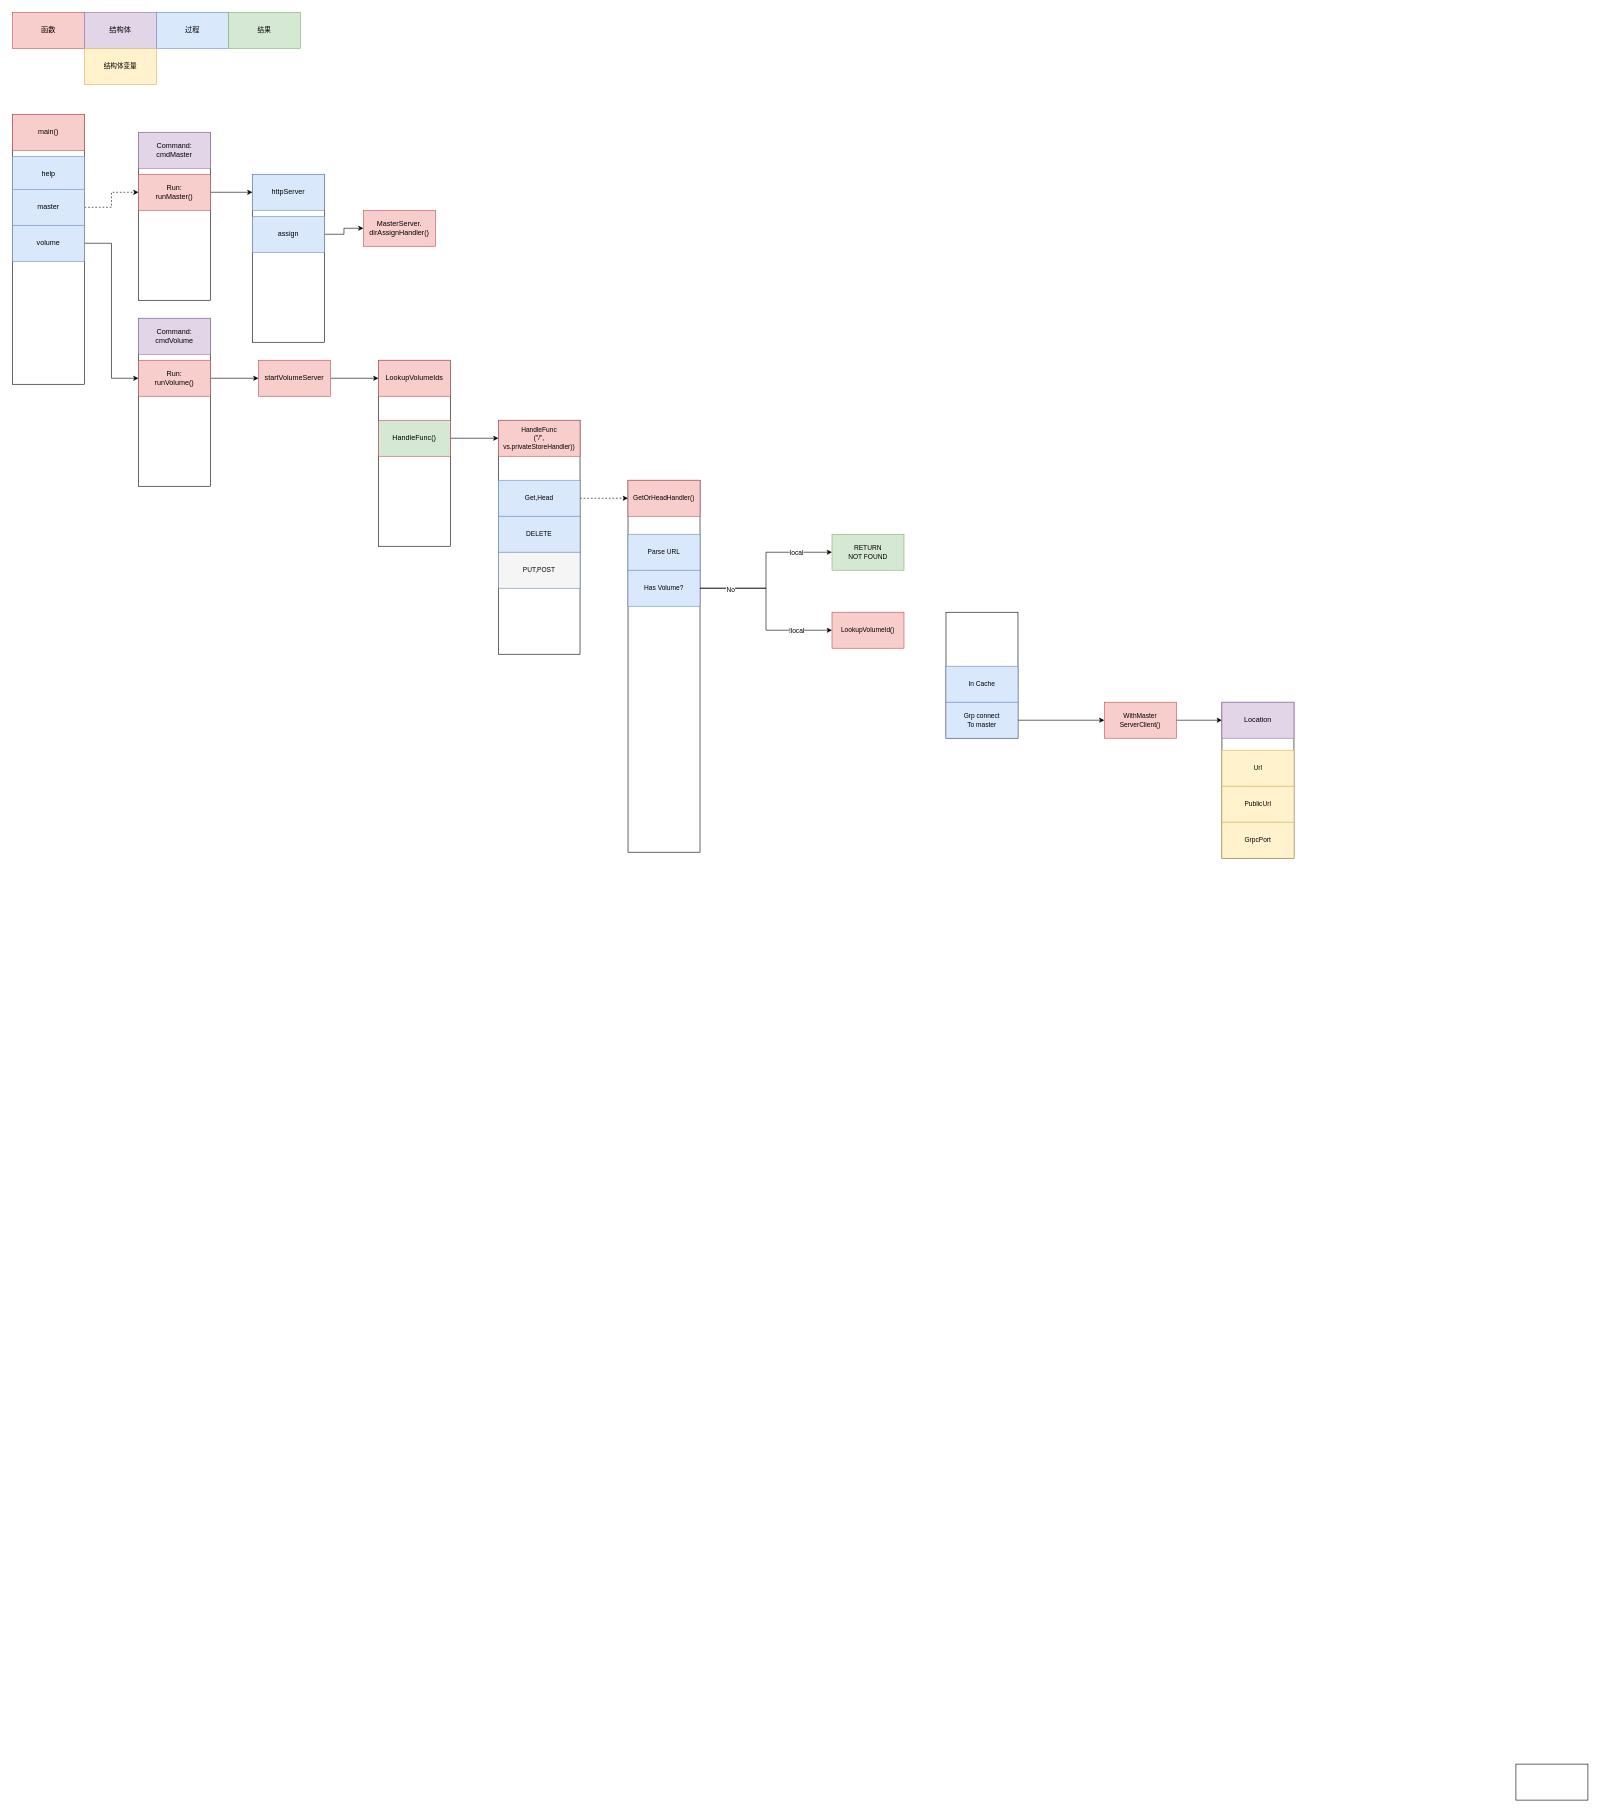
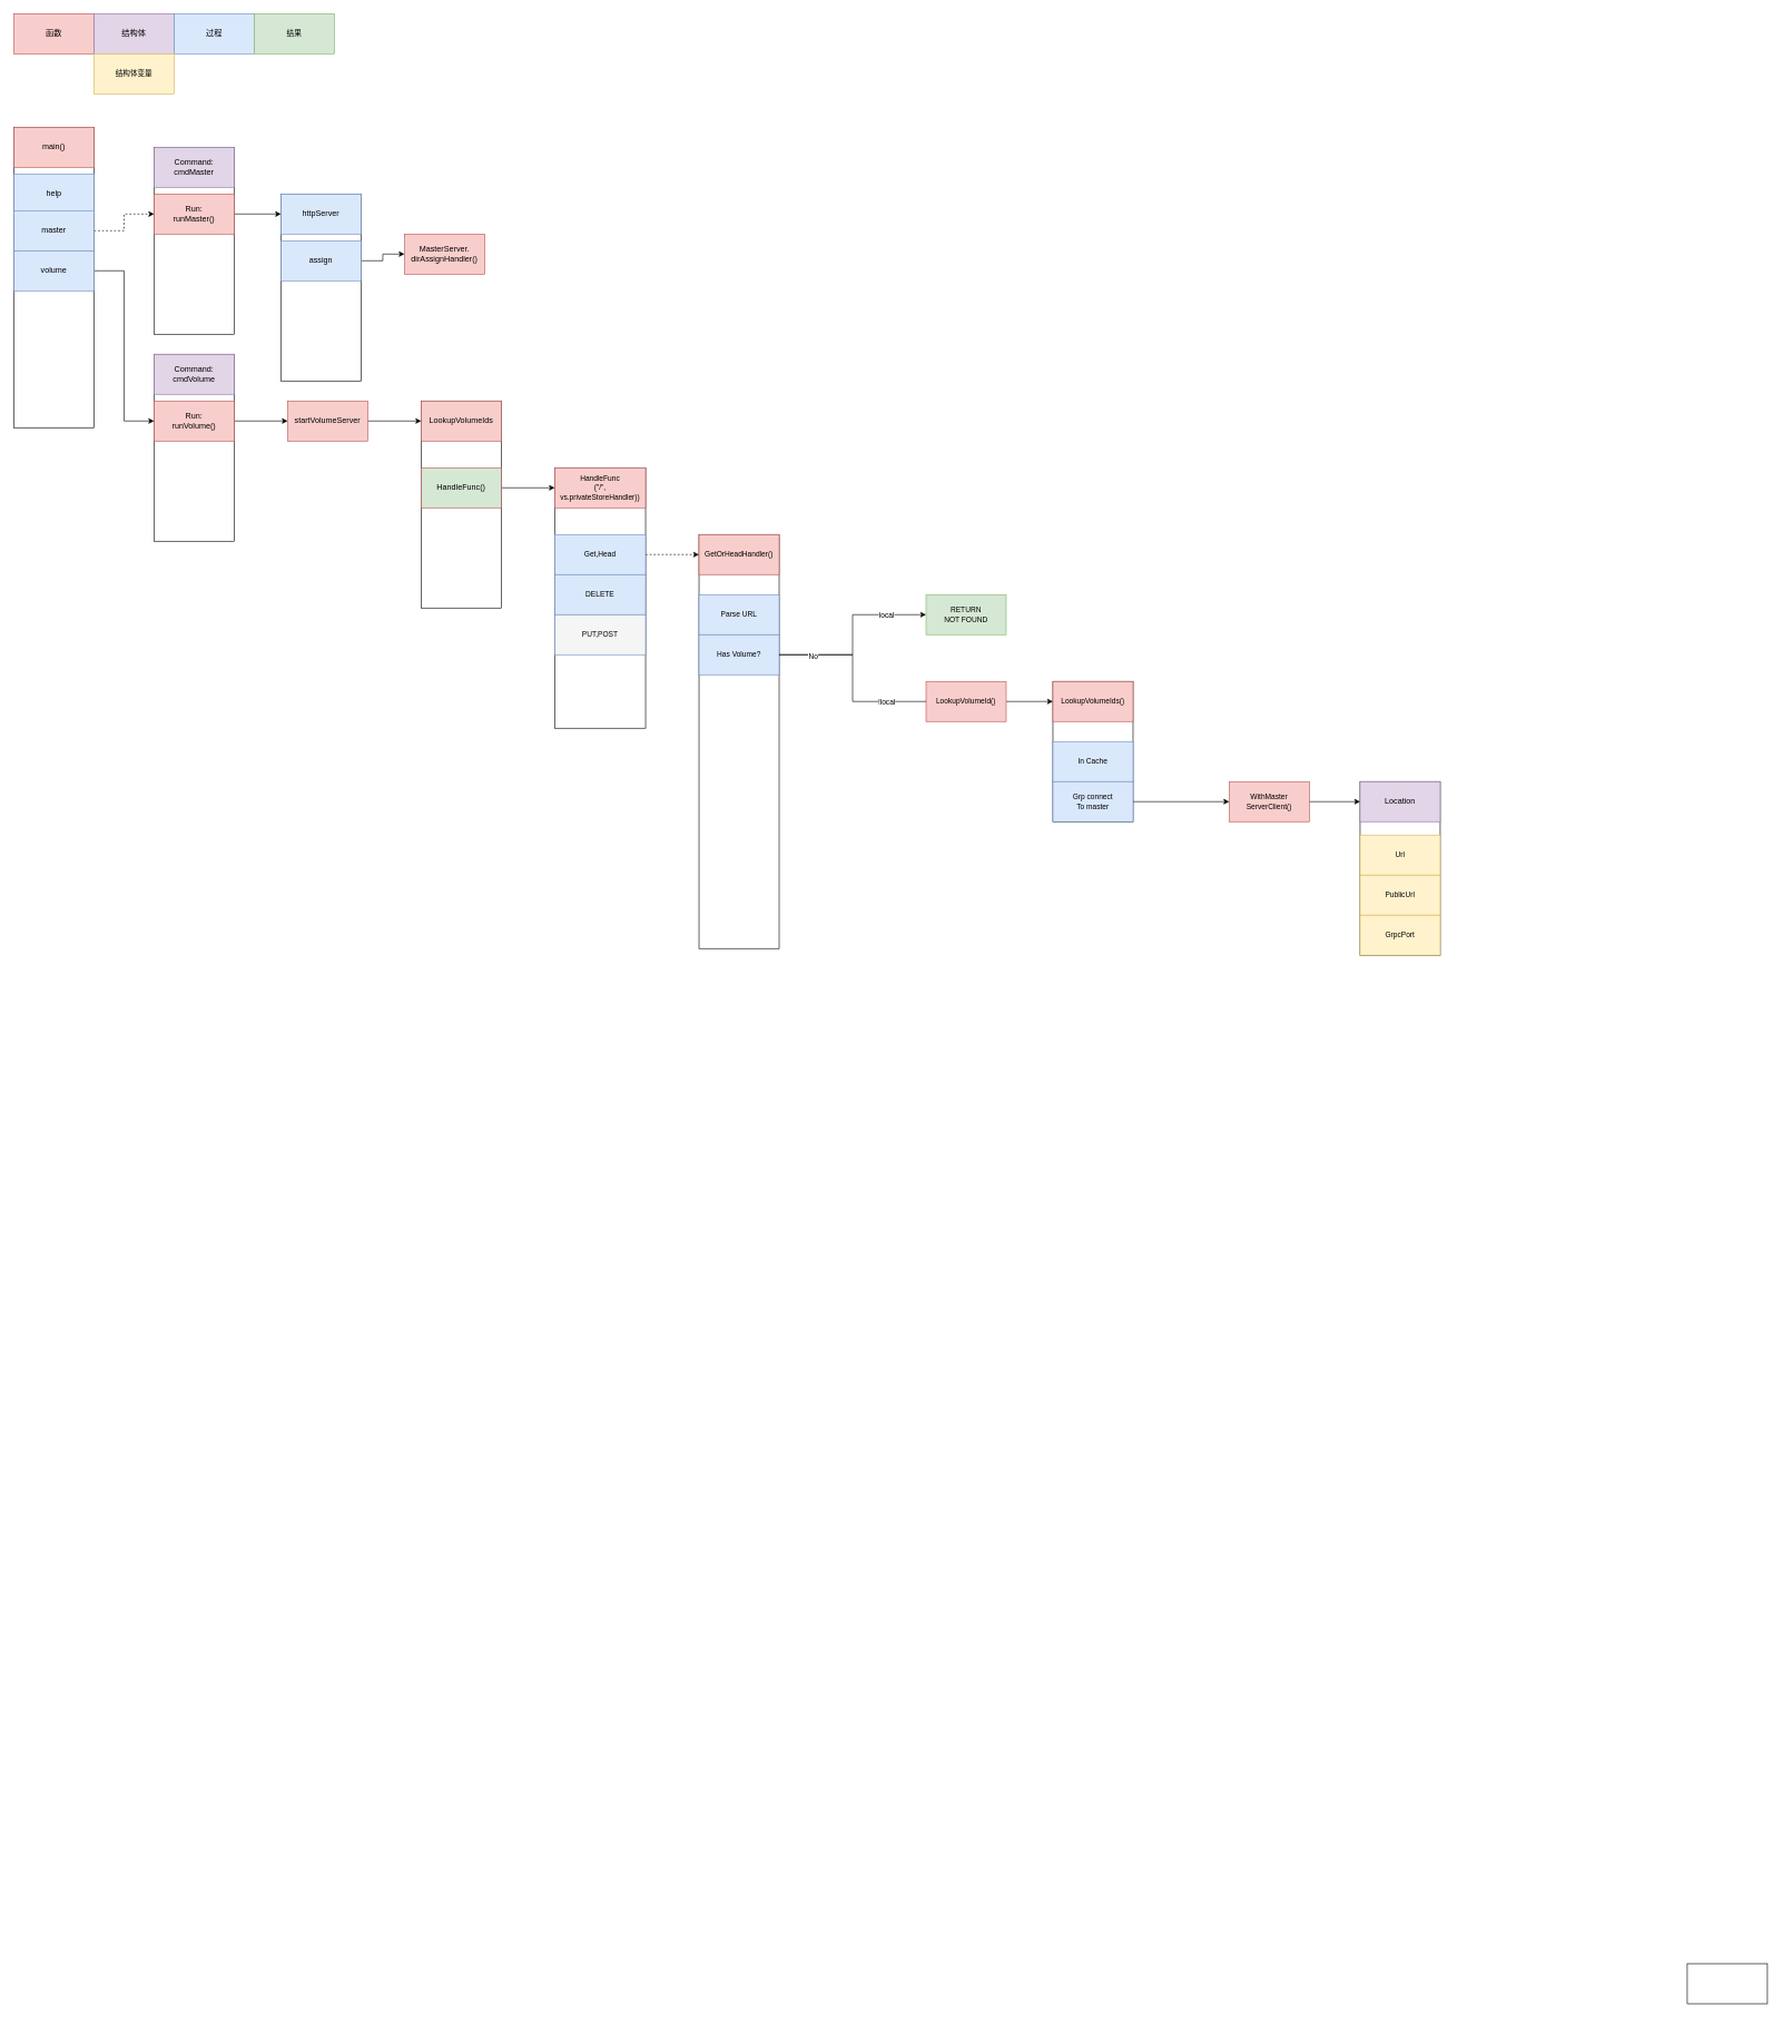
- <mxCell id="59" style="edgeStyle=orthogonalEdgeStyle;rounded=0;orthogonalLoop=1;jettySize=auto;html=1;exitX=1;exitY=0.5;exitDx=0;exitDy=0;entryX=0;entryY=0.5;entryDx=0;entryDy=0;fontSize=11;" edge="1" parent="1" source="43" target="58"><mxGeometry relative="1" as="geometry" /></mxCell>
+ <mxCell id="59" style="edgeStyle=orthogonalEdgeStyle;rounded=0;orthogonalLoop=1;jettySize=auto;html=1;exitX=1;exitY=0.5;exitDx=0;exitDy=0;entryX=0;entryY=0.5;entryDx=0;entryDy=0;fontSize=11;endArrow=none;" edge="1" parent="1" source="43" target="58"><mxGeometry relative="1" as="geometry" /></mxCell>
+ <mxCell id="57" style="edgeStyle=orthogonalEdgeStyle;rounded=0;orthogonalLoop=1;jettySize=auto;html=1;exitX=1;exitY=0.5;exitDx=0;exitDy=0;entryX=0;entryY=0.5;entryDx=0;entryDy=0;fontSize=11;" edge="1" parent="1" source="58" target="47"><mxGeometry relative="1" as="geometry" /></mxCell>
+ <mxCell id="47" value="LookupVolumeIds()" style="rounded=0;whiteSpace=wrap;html=1;fontSize=11;fillColor=#f8cecc;strokeColor=#b85450;" vertex="1" parent="1"><mxGeometry x="1576" y="1020" width="120" height="60" as="geometry" /></mxCell>
